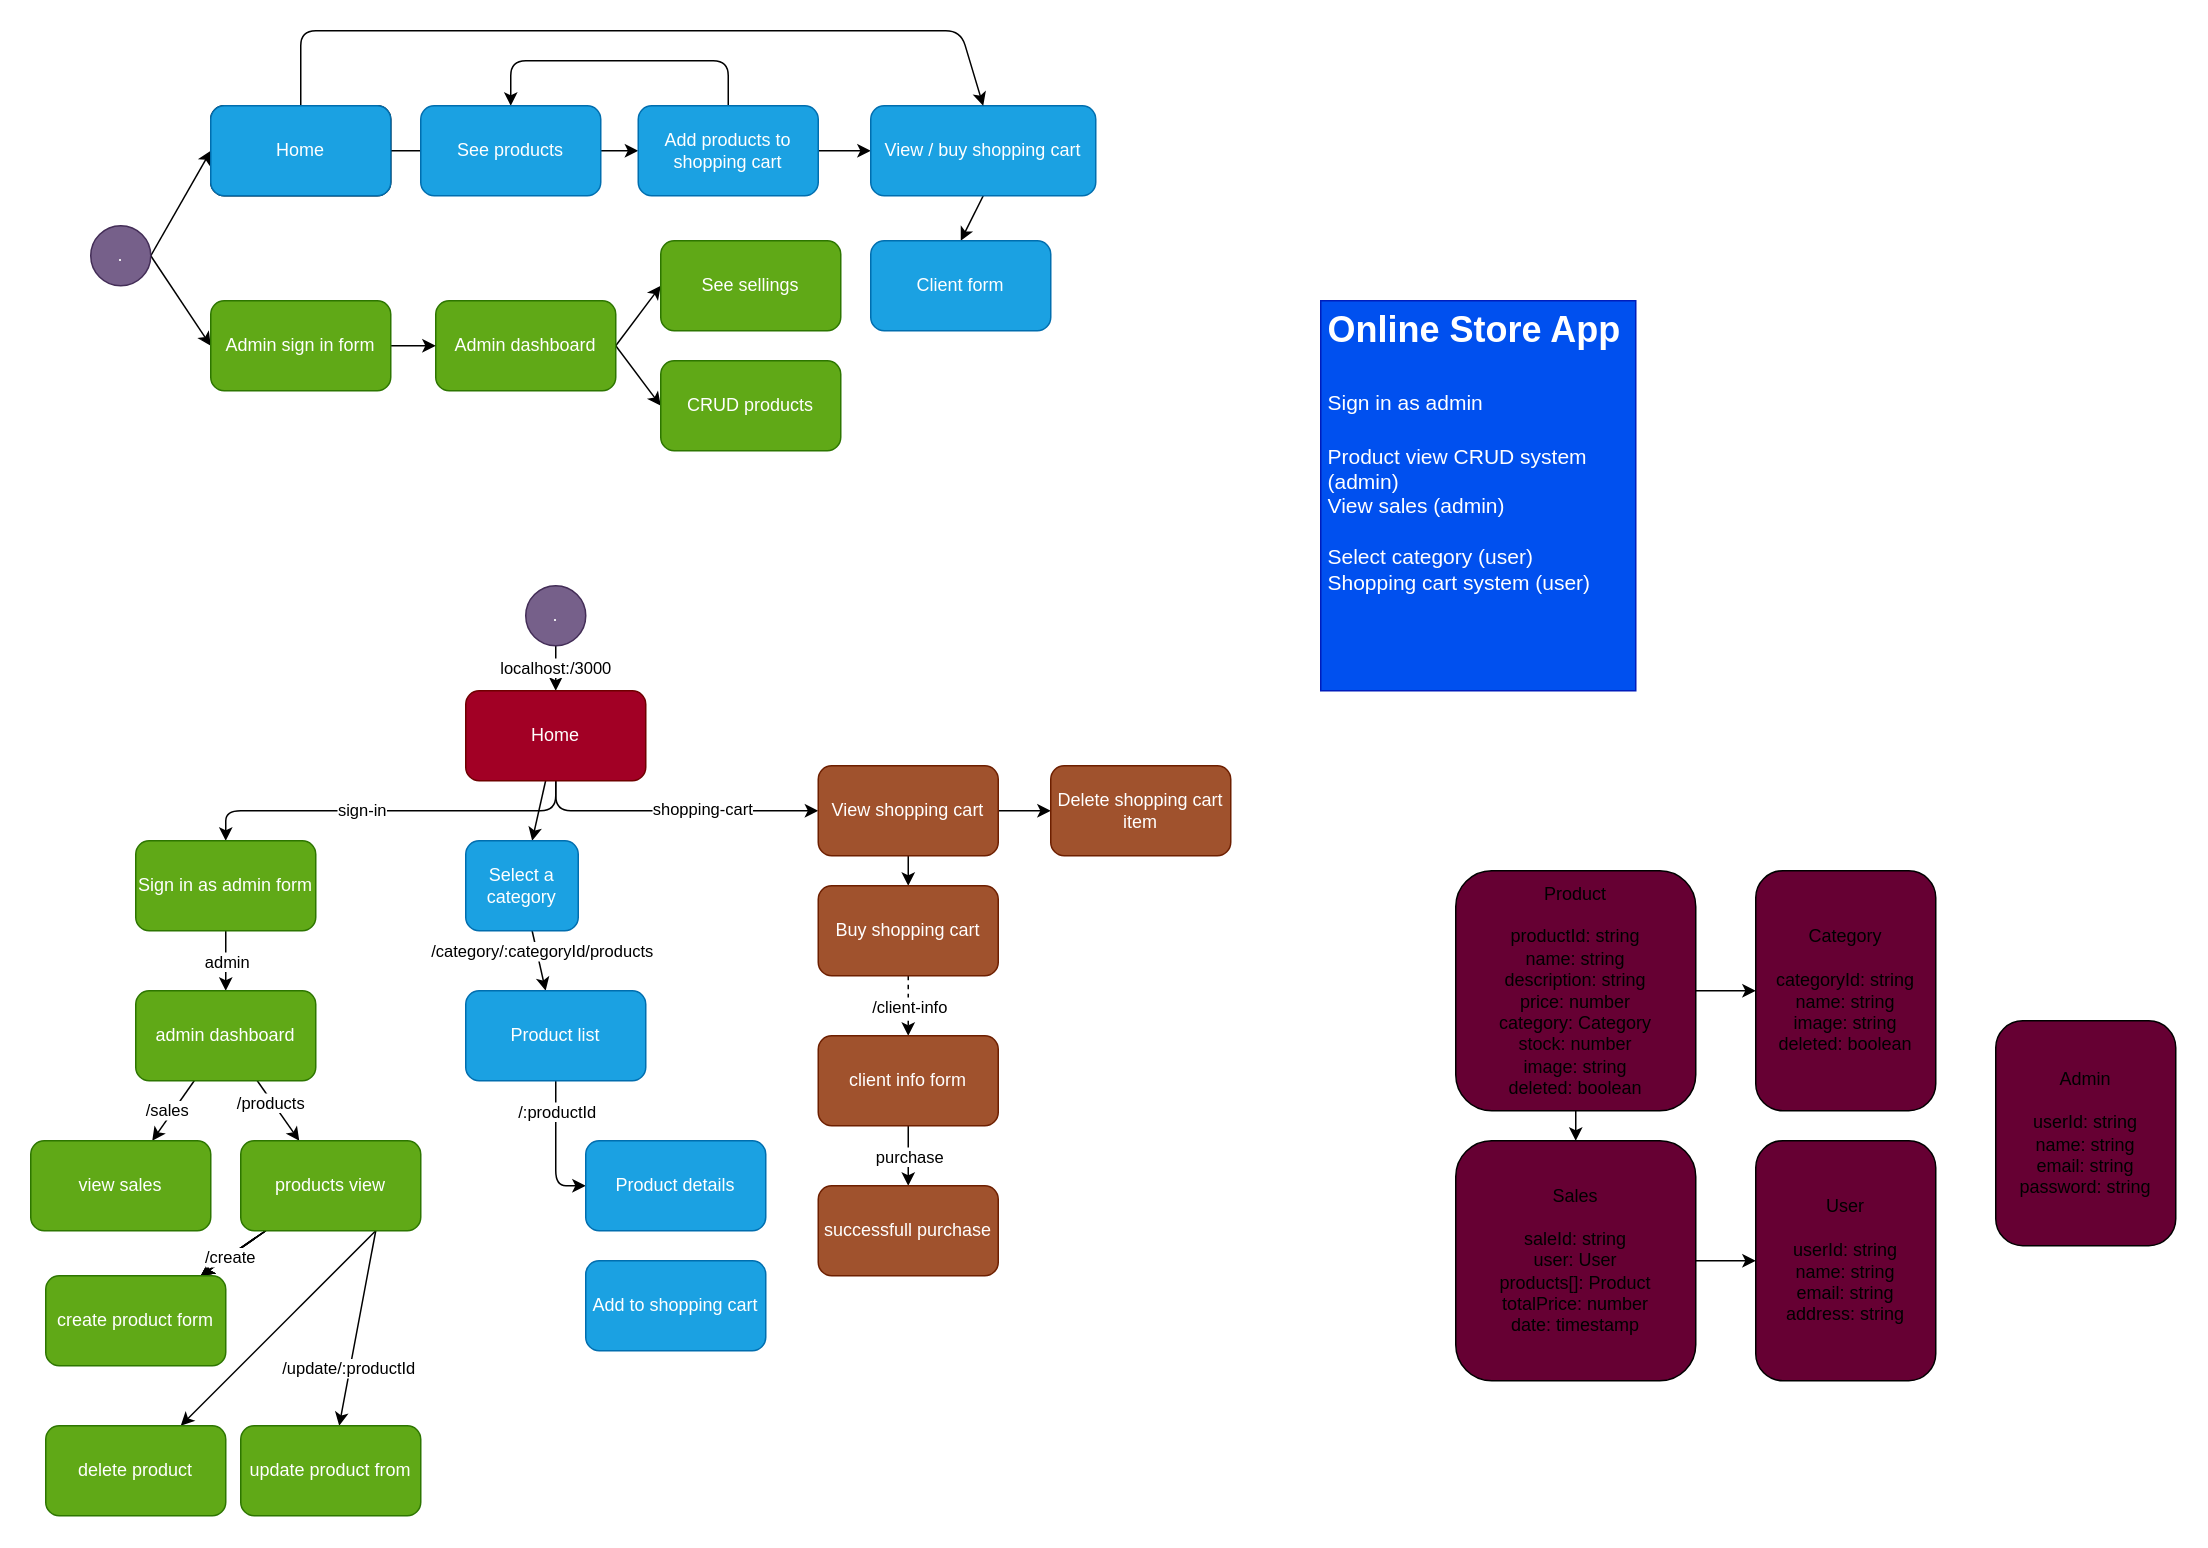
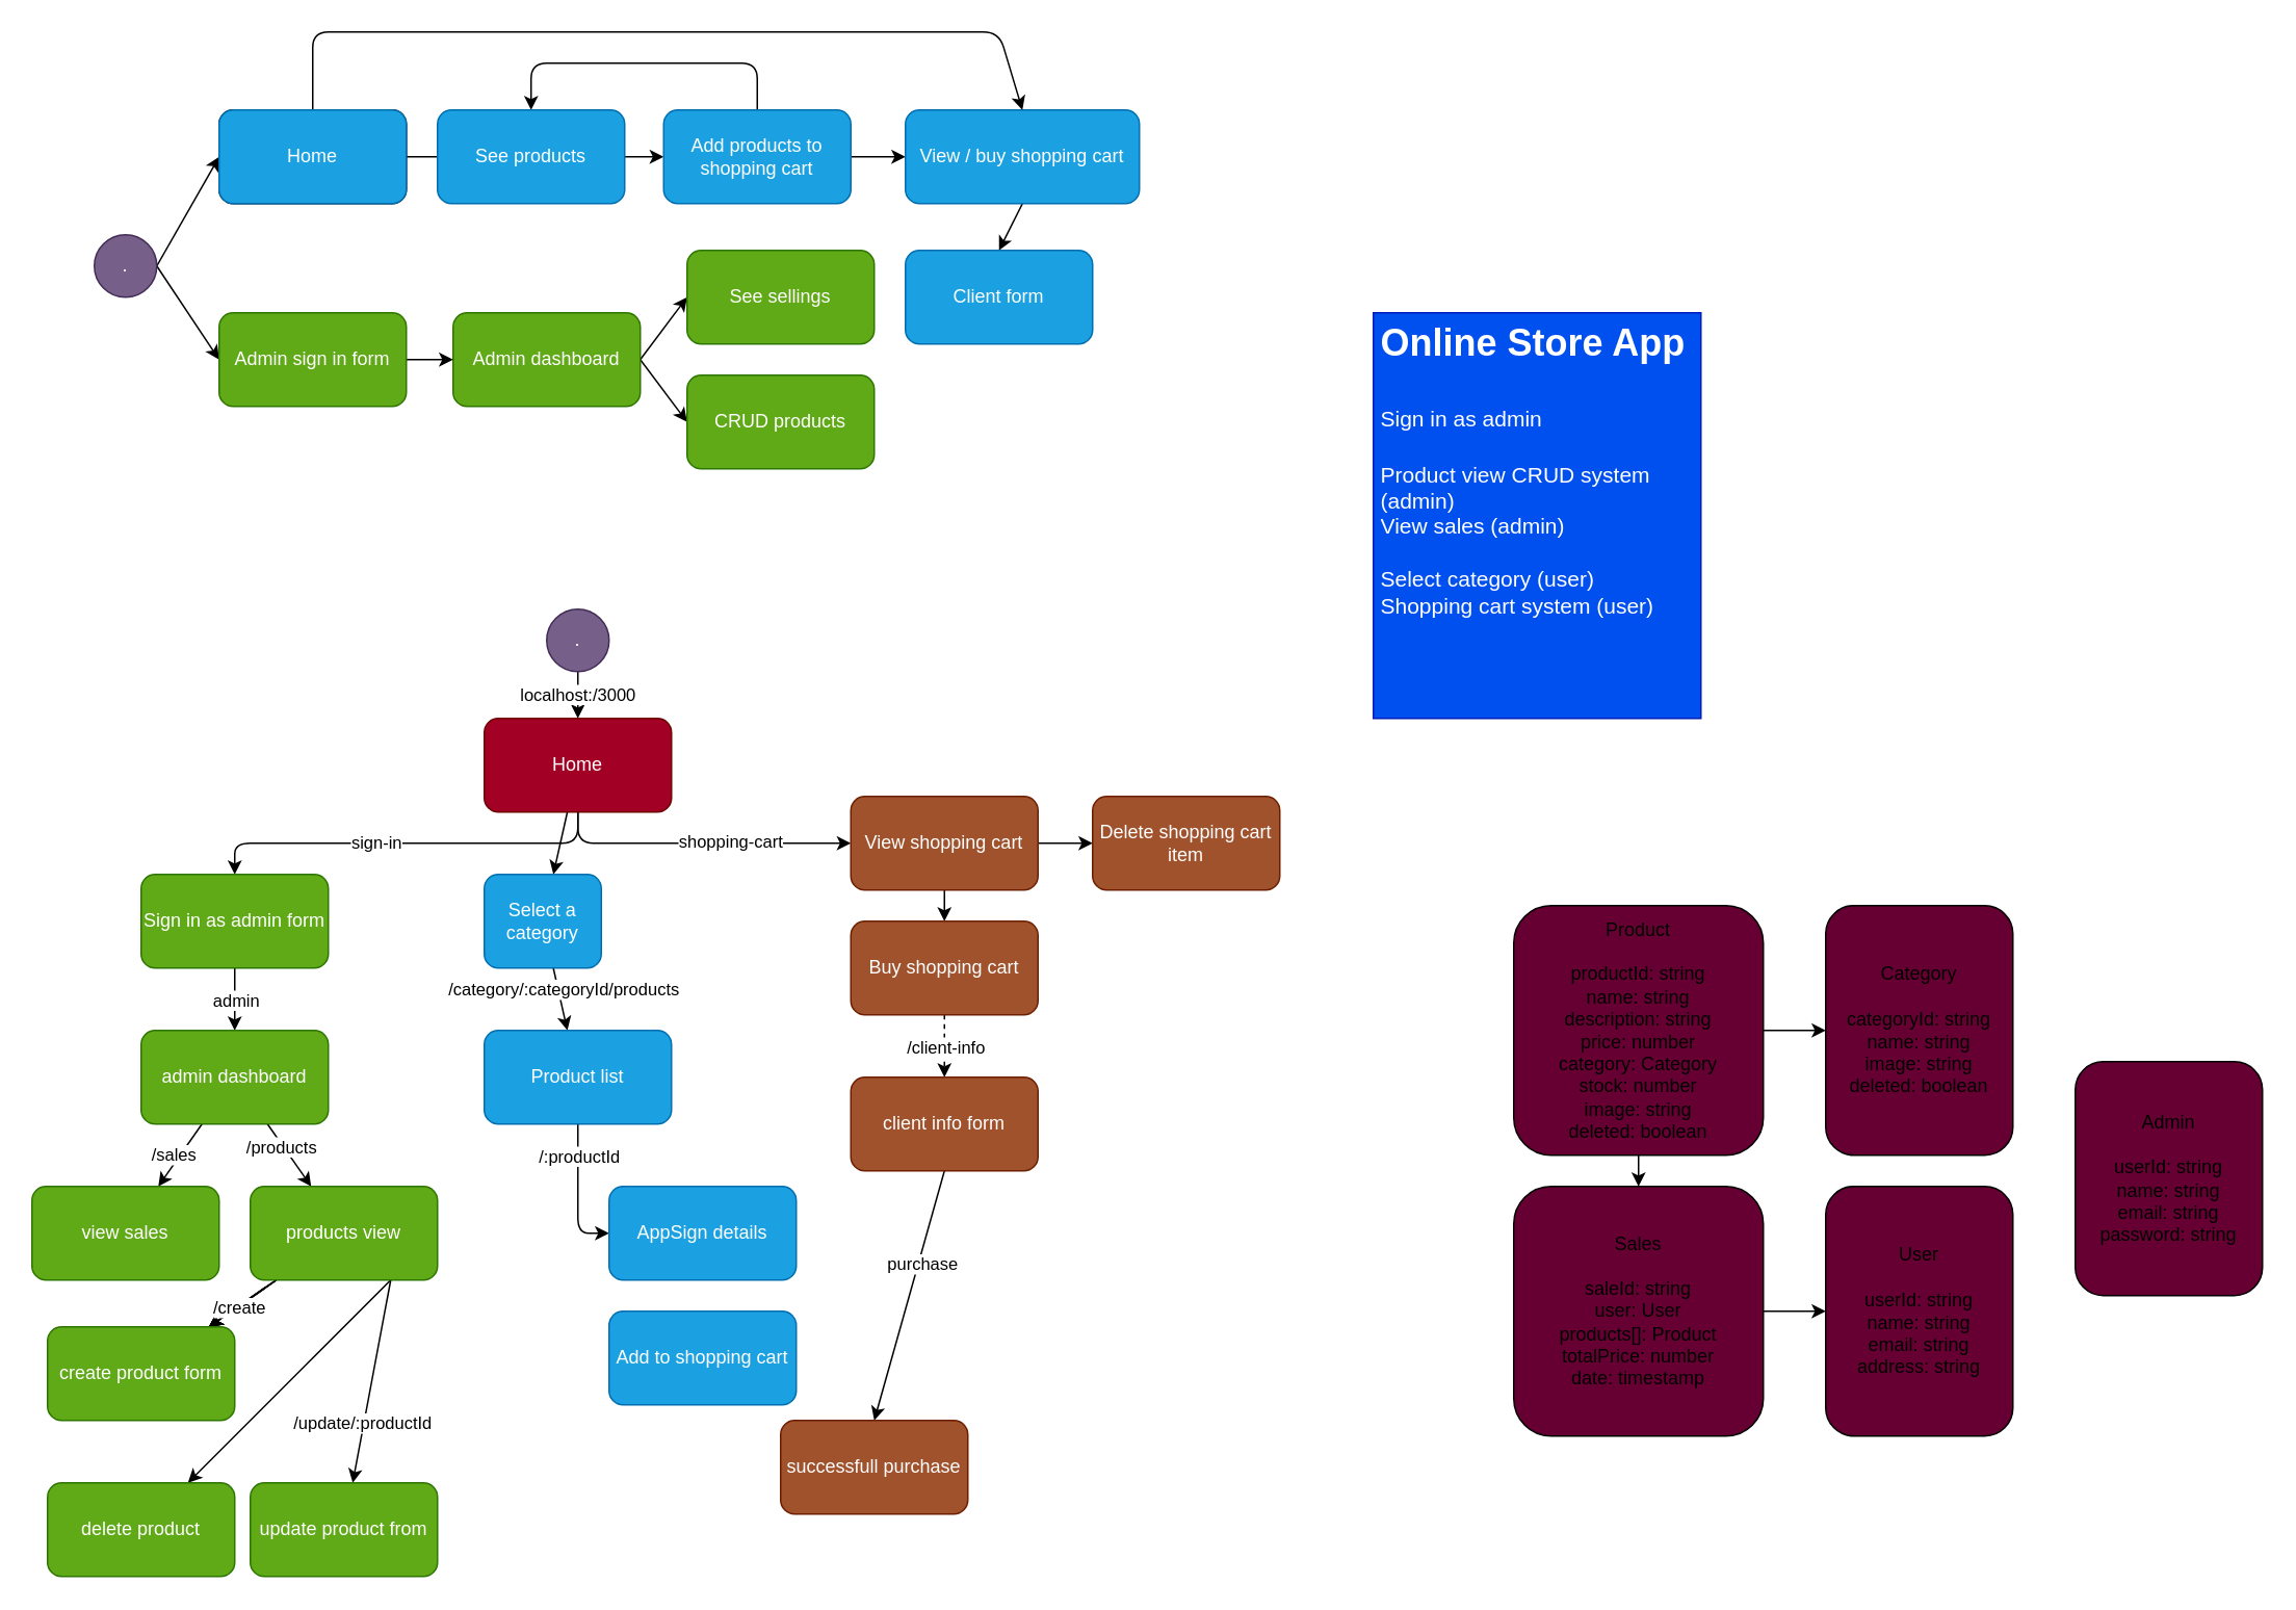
- <mxCell id="59" value="Product details" style="rounded=1;whiteSpace=wrap;html=1;strokeWidth=1;fillColor=#1ba1e2;strokeColor=#006EAF;fontColor=#ffffff;" parent="1" vertex="1"><mxGeometry x="390" y="760" width="120" height="60" as="geometry" /></mxCell>
+ <mxCell id="59" value="AppSign details" style="rounded=1;whiteSpace=wrap;html=1;strokeWidth=1;fillColor=#1ba1e2;strokeColor=#006EAF;fontColor=#ffffff;" parent="1" vertex="1"><mxGeometry x="390" y="760" width="120" height="60" as="geometry" /></mxCell>
- <mxCell id="72" value="successfull purchase" style="rounded=1;whiteSpace=wrap;html=1;strokeWidth=1;fillColor=#a0522d;fontColor=#ffffff;strokeColor=#6D1F00;" parent="1" vertex="1"><mxGeometry x="545" y="790" width="120" height="60" as="geometry" /></mxCell>
+ <mxCell id="72" value="successfull purchase" style="rounded=1;whiteSpace=wrap;html=1;strokeWidth=1;fillColor=#a0522d;fontColor=#ffffff;strokeColor=#6D1F00;" parent="1" vertex="1"><mxGeometry x="500" y="910" width="120" height="60" as="geometry" /></mxCell>
